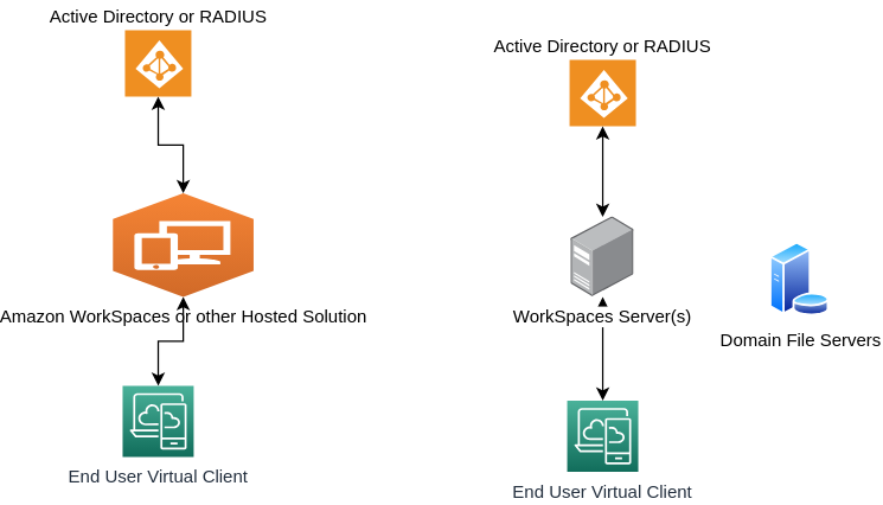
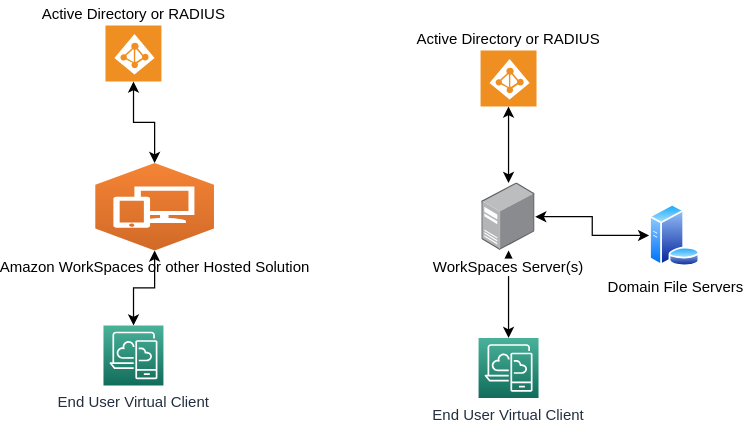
+ <mxCell id="11" value="" style="edgeStyle=orthogonalEdgeStyle;rounded=0;orthogonalLoop=1;jettySize=auto;html=1;startArrow=classic;startFill=1;entryX=0;entryY=0.5;entryDx=0;entryDy=0;" edge="1" parent="1" source="12" target="13"><mxGeometry relative="1" as="geometry"><mxPoint x="452.7" y="173" as="targetPoint" /></mxGeometry></mxCell>
